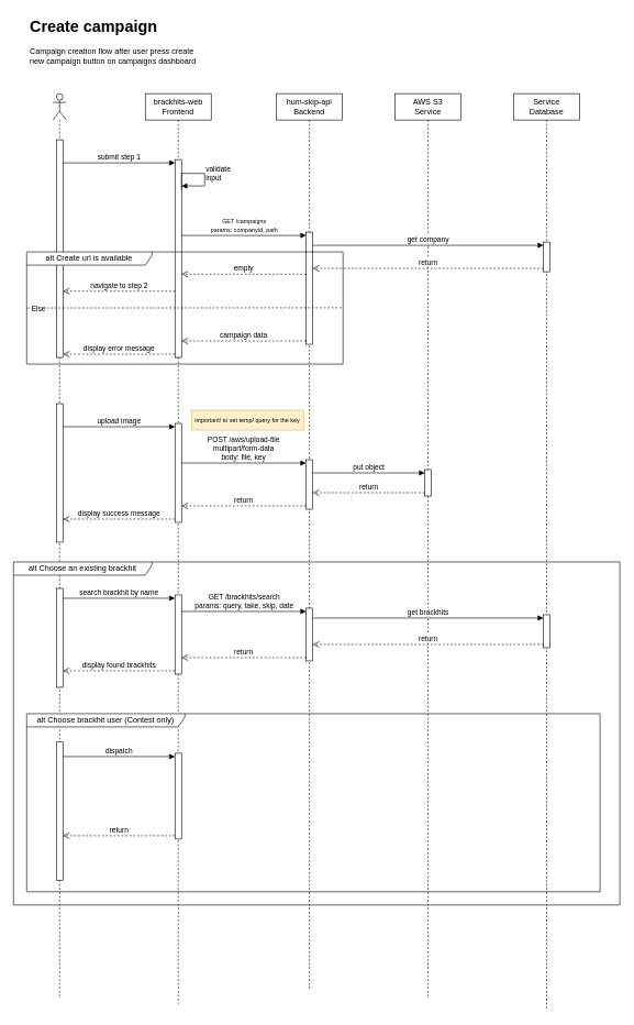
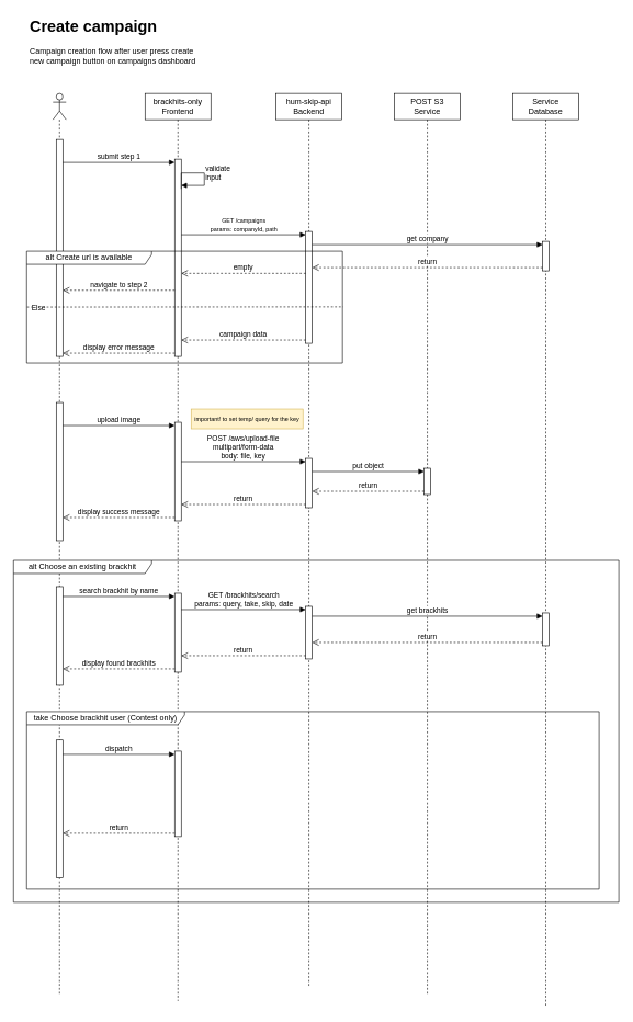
- <mxCell id="7" value="brackhits-web&lt;br&gt;Frontend" style="shape=umlLifeline;perimeter=lifelinePerimeter;whiteSpace=wrap;html=1;container=1;dropTarget=0;collapsible=0;recursiveResize=0;outlineConnect=0;portConstraint=eastwest;newEdgeStyle={&quot;curved&quot;:0,&quot;rounded&quot;:0};" vertex="1" parent="1"><mxGeometry x="220" y="141" width="100" height="1380" as="geometry" /></mxCell>
+ <mxCell id="7" value="brackhits-only&lt;br&gt;Frontend" style="shape=umlLifeline;perimeter=lifelinePerimeter;whiteSpace=wrap;html=1;container=1;dropTarget=0;collapsible=0;recursiveResize=0;outlineConnect=0;portConstraint=eastwest;newEdgeStyle={&quot;curved&quot;:0,&quot;rounded&quot;:0};" vertex="1" parent="1"><mxGeometry x="220" y="141" width="100" height="1380" as="geometry" /></mxCell>
- <mxCell id="26" value="AWS S3&lt;br&gt;Service" style="shape=umlLifeline;perimeter=lifelinePerimeter;whiteSpace=wrap;html=1;container=1;dropTarget=0;collapsible=0;recursiveResize=0;outlineConnect=0;portConstraint=eastwest;newEdgeStyle={&quot;curved&quot;:0,&quot;rounded&quot;:0};" vertex="1" parent="1"><mxGeometry x="599" y="141" width="100" height="1370" as="geometry" /></mxCell>
+ <mxCell id="26" value="POST S3&lt;br&gt;Service" style="shape=umlLifeline;perimeter=lifelinePerimeter;whiteSpace=wrap;html=1;container=1;dropTarget=0;collapsible=0;recursiveResize=0;outlineConnect=0;portConstraint=eastwest;newEdgeStyle={&quot;curved&quot;:0,&quot;rounded&quot;:0};" vertex="1" parent="1"><mxGeometry x="599" y="141" width="100" height="1370" as="geometry" /></mxCell>
- <mxCell id="47" value="alt Choose brackhit user (Contest only)" style="shape=umlFrame;whiteSpace=wrap;html=1;pointerEvents=0;width=240;height=20;" vertex="1" parent="1"><mxGeometry x="40" y="1081" width="870" height="270" as="geometry" /></mxCell>
+ <mxCell id="47" value="take Choose brackhit user (Contest only)" style="shape=umlFrame;whiteSpace=wrap;html=1;pointerEvents=0;width=240;height=20;" vertex="1" parent="1"><mxGeometry x="40" y="1081" width="870" height="270" as="geometry" /></mxCell>
